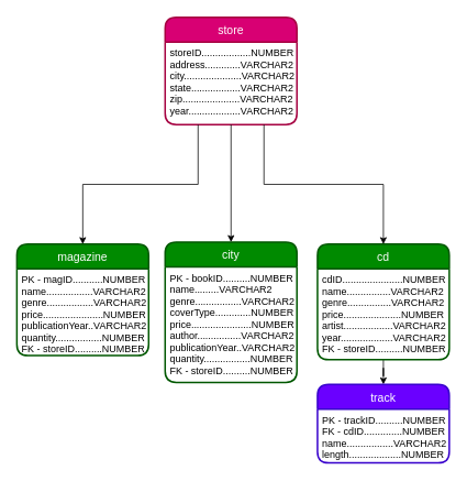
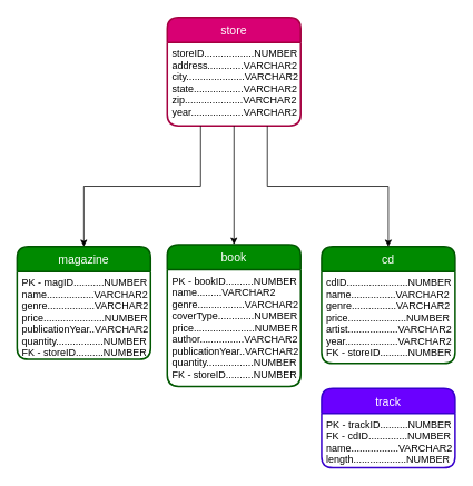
- <mxCell id="2" value="city" style="swimlane;childLayout=stackLayout;horizontal=1;startSize=30;horizontalStack=0;fillColor=#008a00;fontColor=#ffffff;rounded=1;fontSize=14;fontStyle=0;strokeWidth=2;resizeParent=0;resizeLast=1;shadow=0;dashed=0;align=center;glass=0;comic=0;strokeColor=#005700;" vertex="1" parent="1"><mxGeometry x="200" y="292.5" width="160" height="170" as="geometry"><mxRectangle x="90" y="240" width="60" height="30" as="alternateBounds" /></mxGeometry></mxCell>
+ <mxCell id="2" value="book" style="swimlane;childLayout=stackLayout;horizontal=1;startSize=30;horizontalStack=0;fillColor=#008a00;fontColor=#ffffff;rounded=1;fontSize=14;fontStyle=0;strokeWidth=2;resizeParent=0;resizeLast=1;shadow=0;dashed=0;align=center;glass=0;comic=0;strokeColor=#005700;" vertex="1" parent="1"><mxGeometry x="200" y="292.5" width="160" height="170" as="geometry"><mxRectangle x="90" y="240" width="60" height="30" as="alternateBounds" /></mxGeometry></mxCell>
- <mxCell id="4" value="" style="edgeStyle=orthogonalEdgeStyle;rounded=0;orthogonalLoop=1;jettySize=auto;html=1;" edge="1" parent="1" source="5" target="7"><mxGeometry relative="1" as="geometry" /></mxCell>
